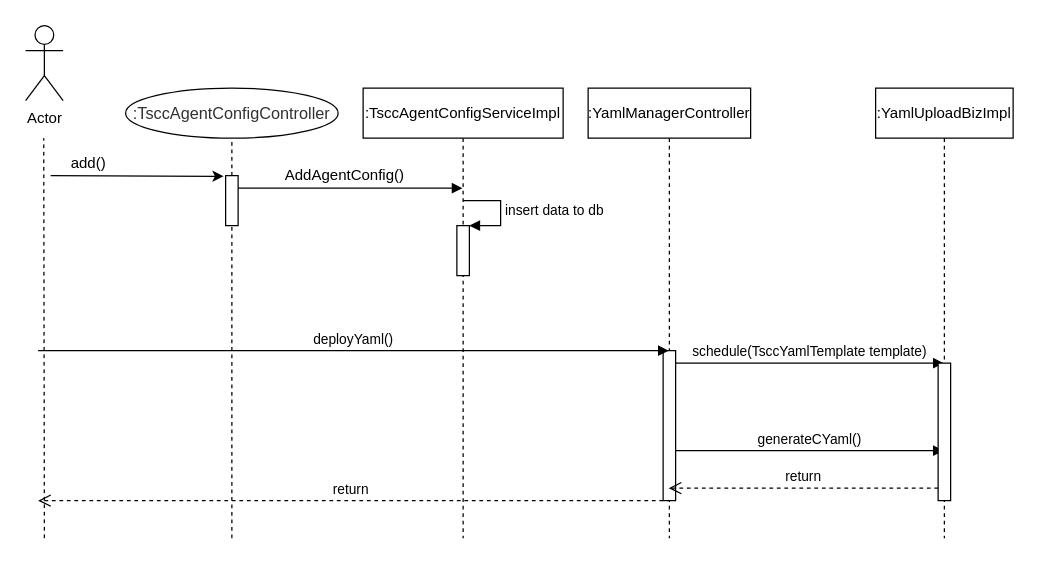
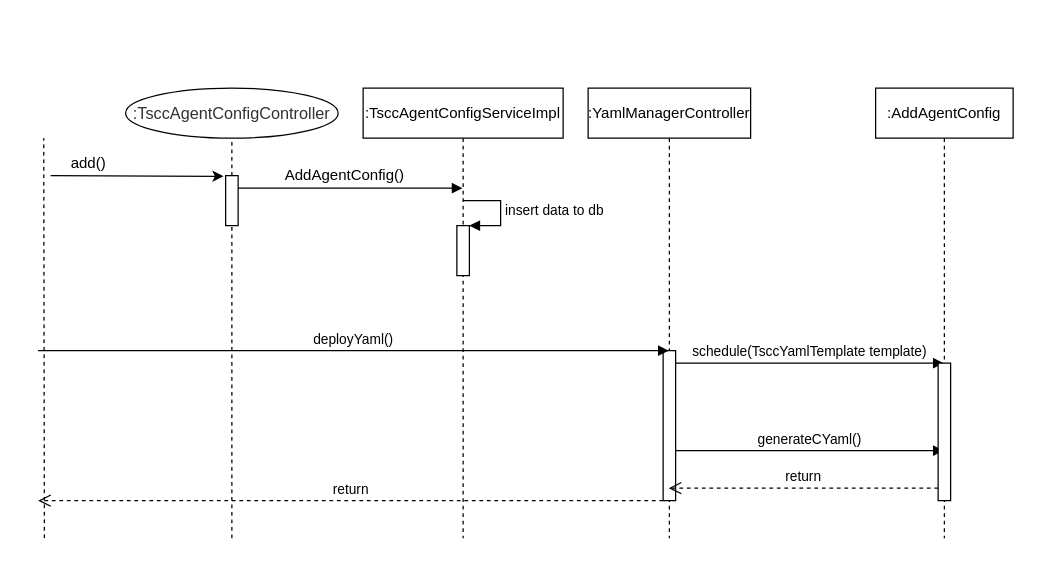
- <mxCell id="2" value="Actor" style="shape=umlActor;verticalLabelPosition=bottom;verticalAlign=top;html=1;outlineConnect=0;" vertex="1" parent="1"><mxGeometry x="20" y="20" width="30" height="60" as="geometry" /></mxCell>
- <mxCell id="20" value=":YamlUploadBizImpl" style="shape=umlLifeline;perimeter=lifelinePerimeter;whiteSpace=wrap;html=1;container=1;collapsible=0;recursiveResize=0;outlineConnect=0;" vertex="1" parent="1"><mxGeometry x="700" y="70" width="110" height="360" as="geometry" /></mxCell>
+ <mxCell id="20" value=":AddAgentConfig" style="shape=umlLifeline;perimeter=lifelinePerimeter;whiteSpace=wrap;html=1;container=1;collapsible=0;recursiveResize=0;outlineConnect=0;" vertex="1" parent="1"><mxGeometry x="700" y="70" width="110" height="360" as="geometry" /></mxCell>
